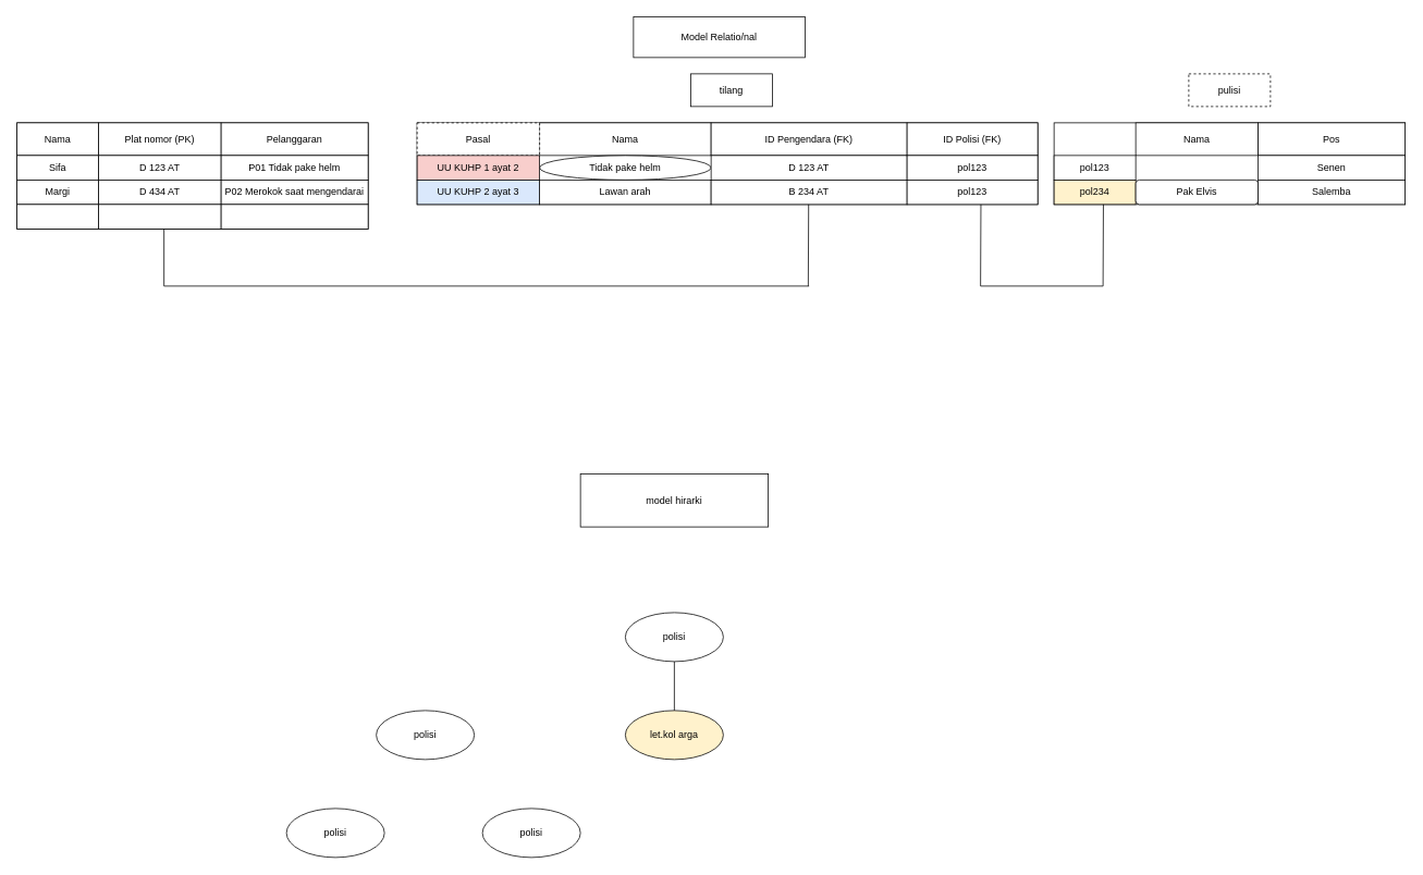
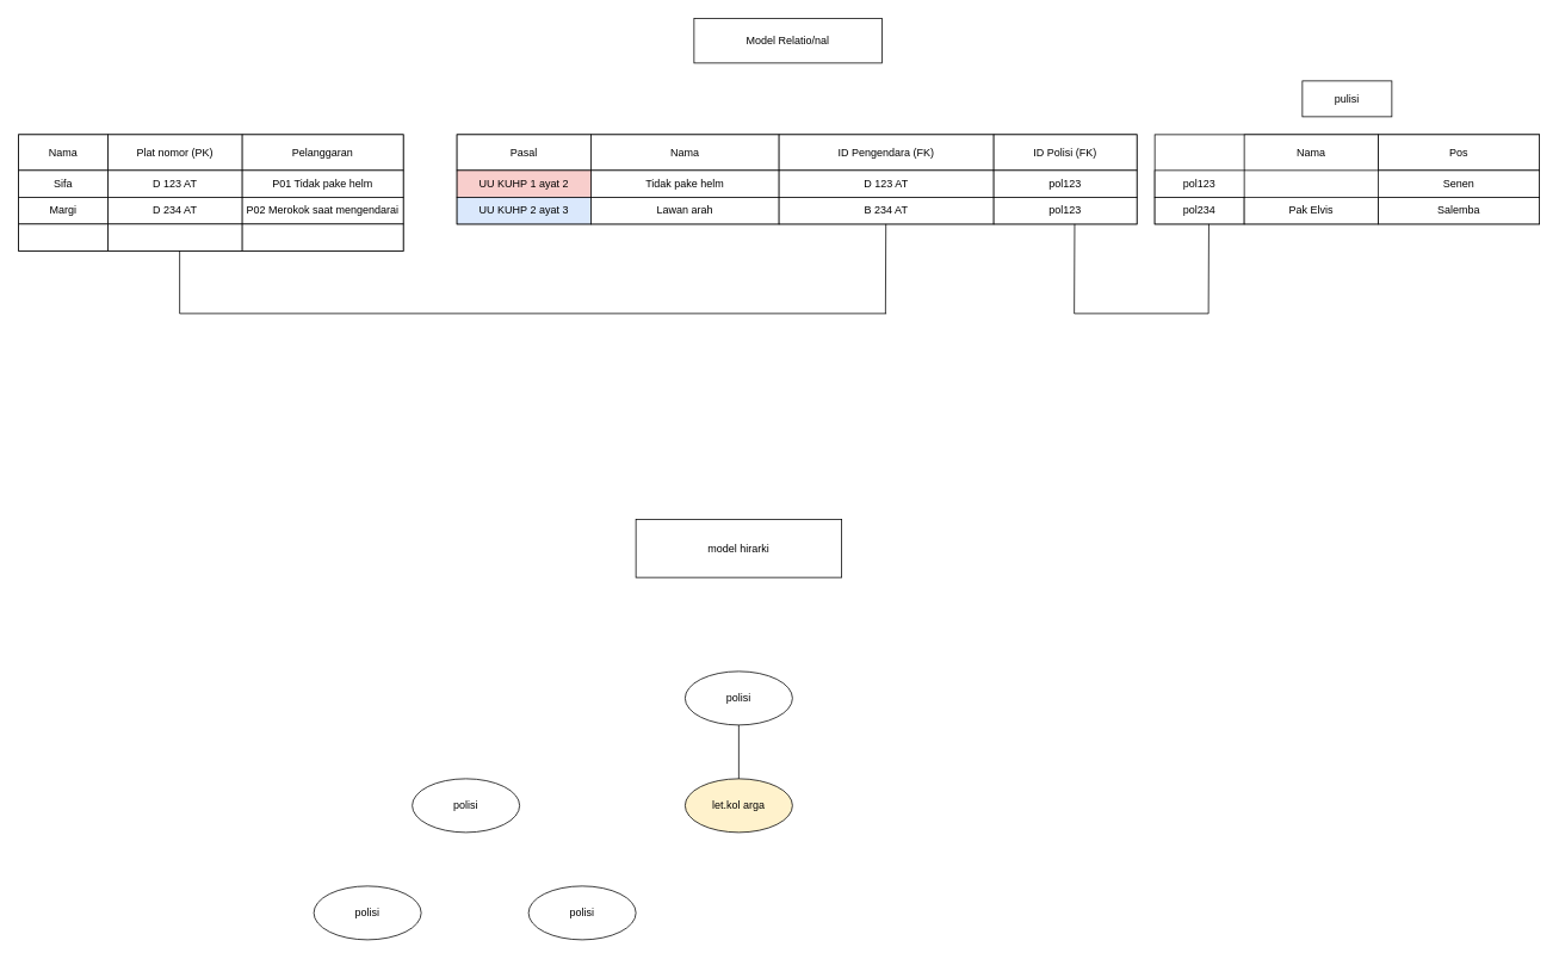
- <mxCell id="3" value="tilang" style="rounded=0;whiteSpace=wrap;html=1;" parent="1" vertex="1"><mxGeometry x="845" y="90" width="100" height="40" as="geometry" /></mxCell>
- <mxCell id="18" value="pulisi" style="rounded=0;whiteSpace=wrap;html=1;dashed=1;" parent="1" vertex="1"><mxGeometry x="1455" y="90" width="100" height="40" as="geometry" /></mxCell>
+ <mxCell id="18" value="pulisi" style="rounded=0;whiteSpace=wrap;html=1;" parent="1" vertex="1"><mxGeometry x="1455" y="90" width="100" height="40" as="geometry" /></mxCell>
- <mxCell id="5" value="Pasal" style="rounded=0;whiteSpace=wrap;html=1;dashed=1;" parent="1" vertex="1"><mxGeometry x="510" y="150" width="150" height="40" as="geometry" /></mxCell>
+ <mxCell id="5" value="Pasal" style="rounded=0;whiteSpace=wrap;html=1;" parent="1" vertex="1"><mxGeometry x="510" y="150" width="150" height="40" as="geometry" /></mxCell>
- <mxCell id="7" value="Tidak pake helm" style="ellipse;whiteSpace=wrap;html=1;" parent="1" vertex="1"><mxGeometry x="660" y="190" width="210" height="30" as="geometry" /></mxCell>
+ <mxCell id="7" value="Tidak pake helm" style="rounded=0;whiteSpace=wrap;html=1;" parent="1" vertex="1"><mxGeometry x="660" y="190" width="210" height="30" as="geometry" /></mxCell>
- <mxCell id="29" value="D 434 AT" style="rounded=0;whiteSpace=wrap;html=1;" vertex="1" parent="1"><mxGeometry x="120" y="220" width="150" height="30" as="geometry" /></mxCell>
+ <mxCell id="29" value="D 234 AT" style="rounded=0;whiteSpace=wrap;html=1;" vertex="1" parent="1"><mxGeometry x="120" y="220" width="150" height="30" as="geometry" /></mxCell>
- <mxCell id="33" value="pol234" style="rounded=0;whiteSpace=wrap;html=1;fillColor=#fff2cc;" vertex="1" parent="1"><mxGeometry x="1290" y="220" width="100" height="30" as="geometry" /></mxCell>
+ <mxCell id="33" value="pol234" style="rounded=0;whiteSpace=wrap;html=1;" vertex="1" parent="1"><mxGeometry x="1290" y="220" width="100" height="30" as="geometry" /></mxCell>
- <mxCell id="34" value="Pak Elvis" style="whiteSpace=wrap;html=1;rounded=1;" vertex="1" parent="1"><mxGeometry x="1390" y="220" width="150" height="30" as="geometry" /></mxCell>
+ <mxCell id="34" value="Pak Elvis" style="rounded=0;whiteSpace=wrap;html=1;" vertex="1" parent="1"><mxGeometry x="1390" y="220" width="150" height="30" as="geometry" /></mxCell>
